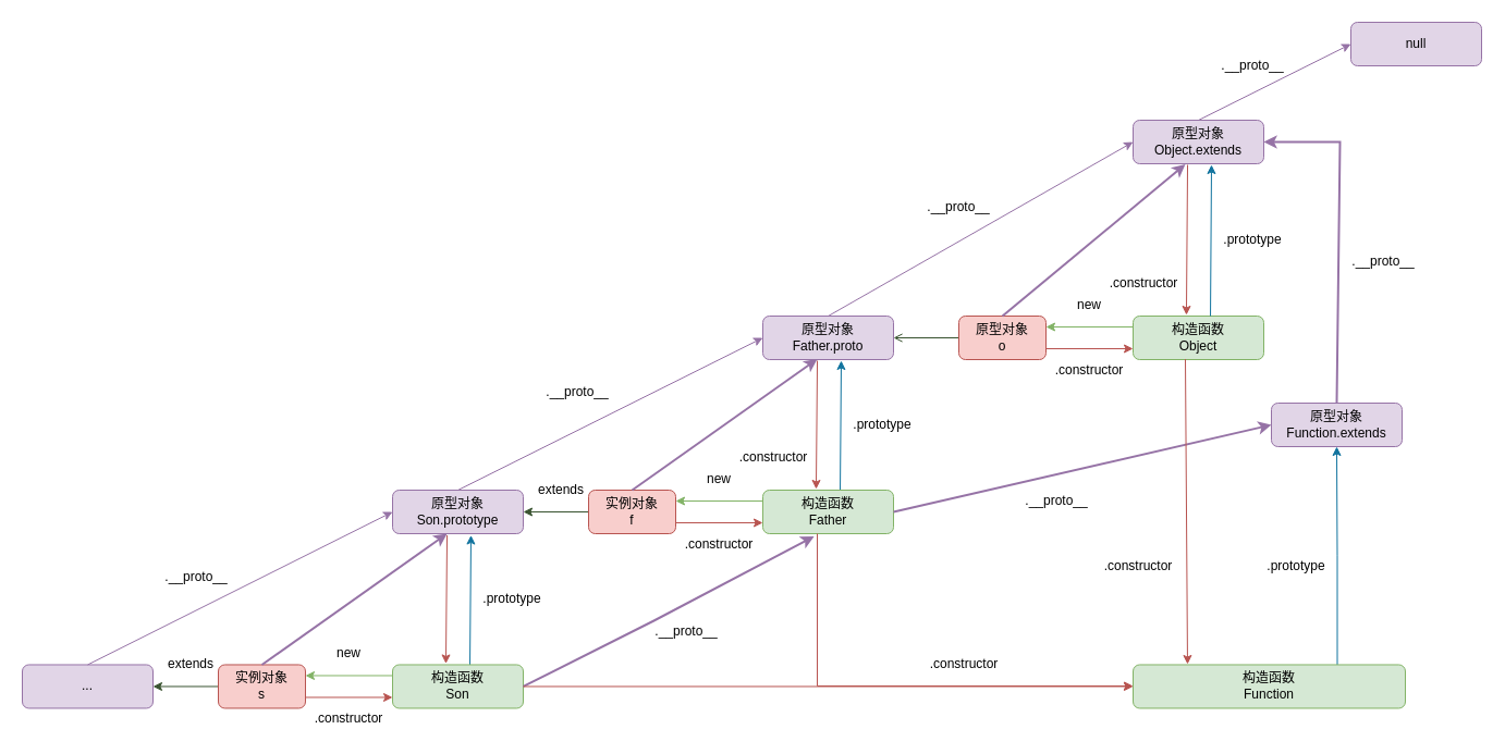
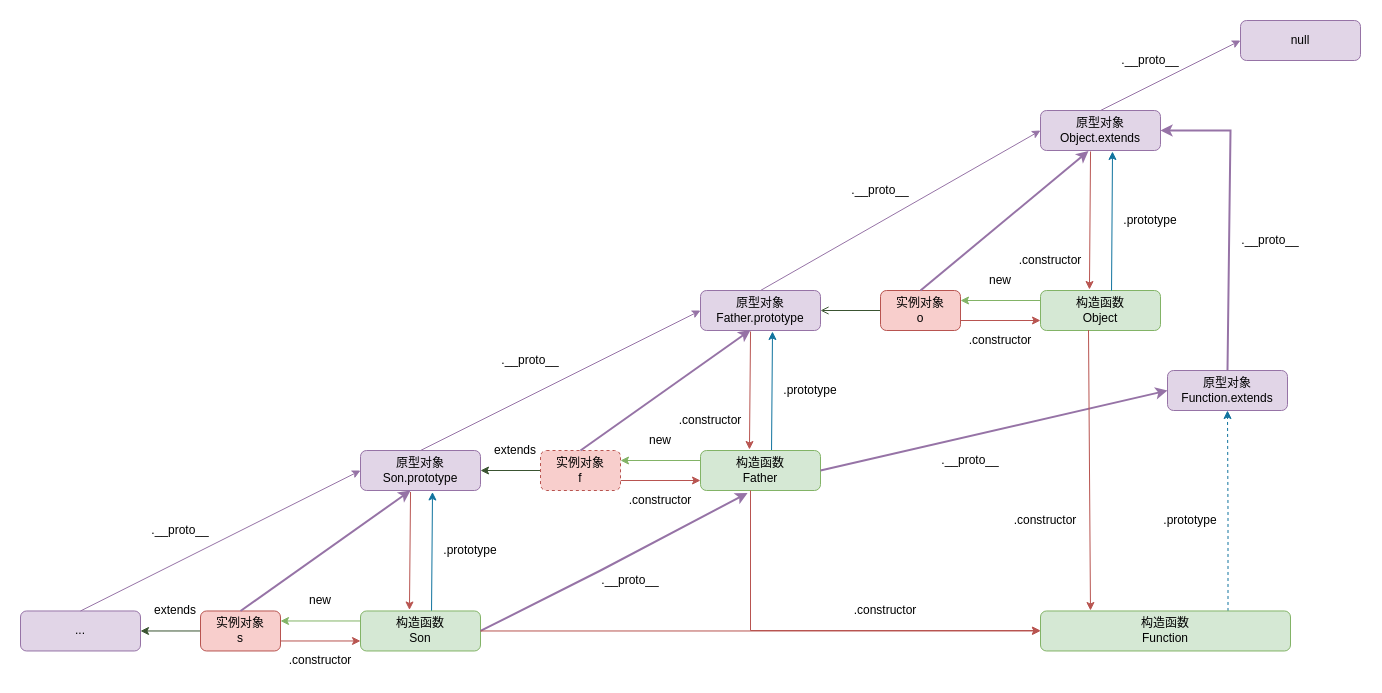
- <mxCell id="5" value="原型对象&lt;br&gt;Father.proto" style="rounded=1;whiteSpace=wrap;html=1;fillColor=#e1d5e7;strokeColor=#9673a6;" parent="1" vertex="1"><mxGeometry x="700" y="290" width="120" height="40" as="geometry" /></mxCell>
+ <mxCell id="5" value="原型对象&lt;br&gt;Father.prototype" style="rounded=1;whiteSpace=wrap;html=1;fillColor=#e1d5e7;strokeColor=#9673a6;" parent="1" vertex="1"><mxGeometry x="700" y="290" width="120" height="40" as="geometry" /></mxCell>
- <mxCell id="22" value="原型对象&lt;br&gt;o" style="rounded=1;whiteSpace=wrap;html=1;fillColor=#f8cecc;strokeColor=#b85450;" parent="1" vertex="1"><mxGeometry x="880" y="290" width="80" height="40" as="geometry" /></mxCell>
+ <mxCell id="22" value="实例对象&lt;br&gt;o" style="rounded=1;whiteSpace=wrap;html=1;fillColor=#f8cecc;strokeColor=#b85450;" parent="1" vertex="1"><mxGeometry x="880" y="290" width="80" height="40" as="geometry" /></mxCell>
- <mxCell id="31" value="实例对象&lt;br&gt;f" style="rounded=1;whiteSpace=wrap;html=1;fillColor=#f8cecc;strokeColor=#b85450;" parent="1" vertex="1"><mxGeometry x="540" y="450" width="80" height="40" as="geometry" /></mxCell>
+ <mxCell id="31" value="实例对象&lt;br&gt;f" style="rounded=1;whiteSpace=wrap;html=1;fillColor=#f8cecc;strokeColor=#b85450;dashed=1;" parent="1" vertex="1"><mxGeometry x="540" y="450" width="80" height="40" as="geometry" /></mxCell>
- <mxCell id="54" style="edgeStyle=orthogonalEdgeStyle;rounded=0;orthogonalLoop=1;jettySize=auto;html=1;entryX=0.5;entryY=1;entryDx=0;entryDy=0;fillColor=#b1ddf0;strokeColor=#10739e;exitX=0.75;exitY=0;exitDx=0;exitDy=0;" parent="1" source="55" target="56" edge="1"><mxGeometry relative="1" as="geometry"><mxPoint x="1240" y="610" as="sourcePoint" /></mxGeometry></mxCell>
+ <mxCell id="54" style="edgeStyle=orthogonalEdgeStyle;rounded=0;orthogonalLoop=1;jettySize=auto;html=1;entryX=0.5;entryY=1;entryDx=0;entryDy=0;fillColor=#b1ddf0;strokeColor=#10739e;exitX=0.75;exitY=0;exitDx=0;exitDy=0;dashed=1;" parent="1" source="55" target="56" edge="1"><mxGeometry relative="1" as="geometry"><mxPoint x="1240" y="610" as="sourcePoint" /></mxGeometry></mxCell>
